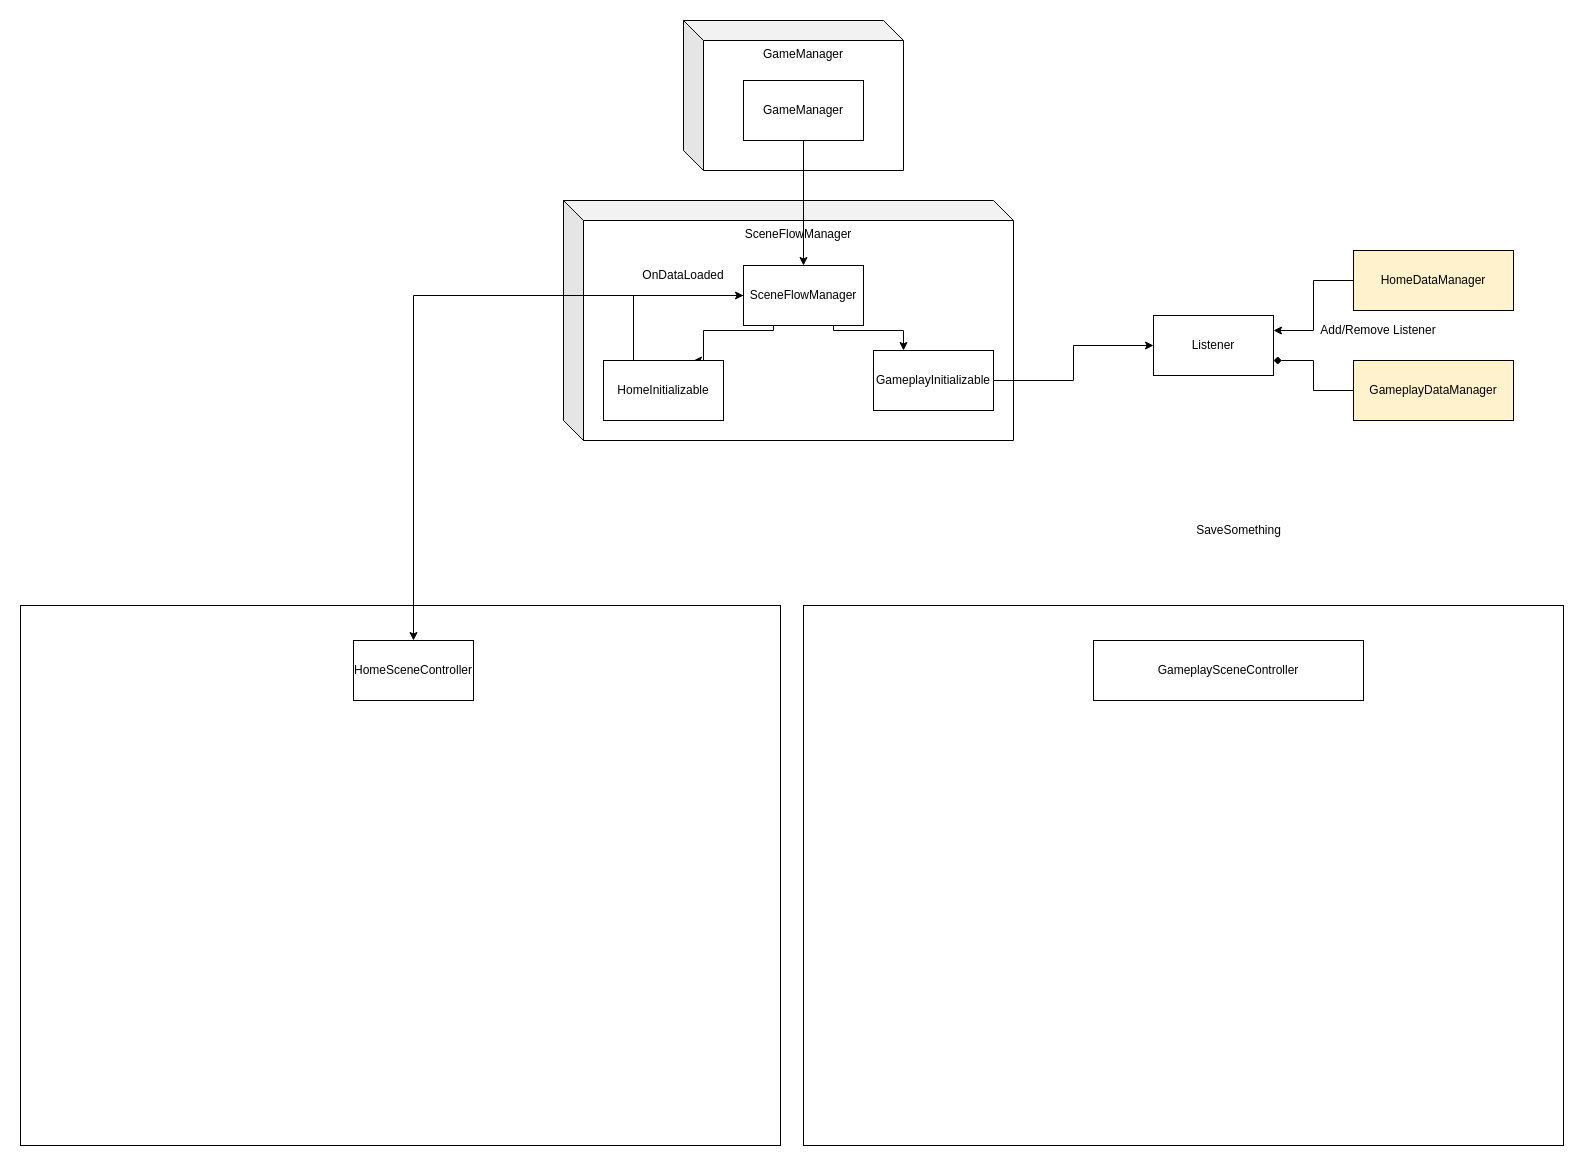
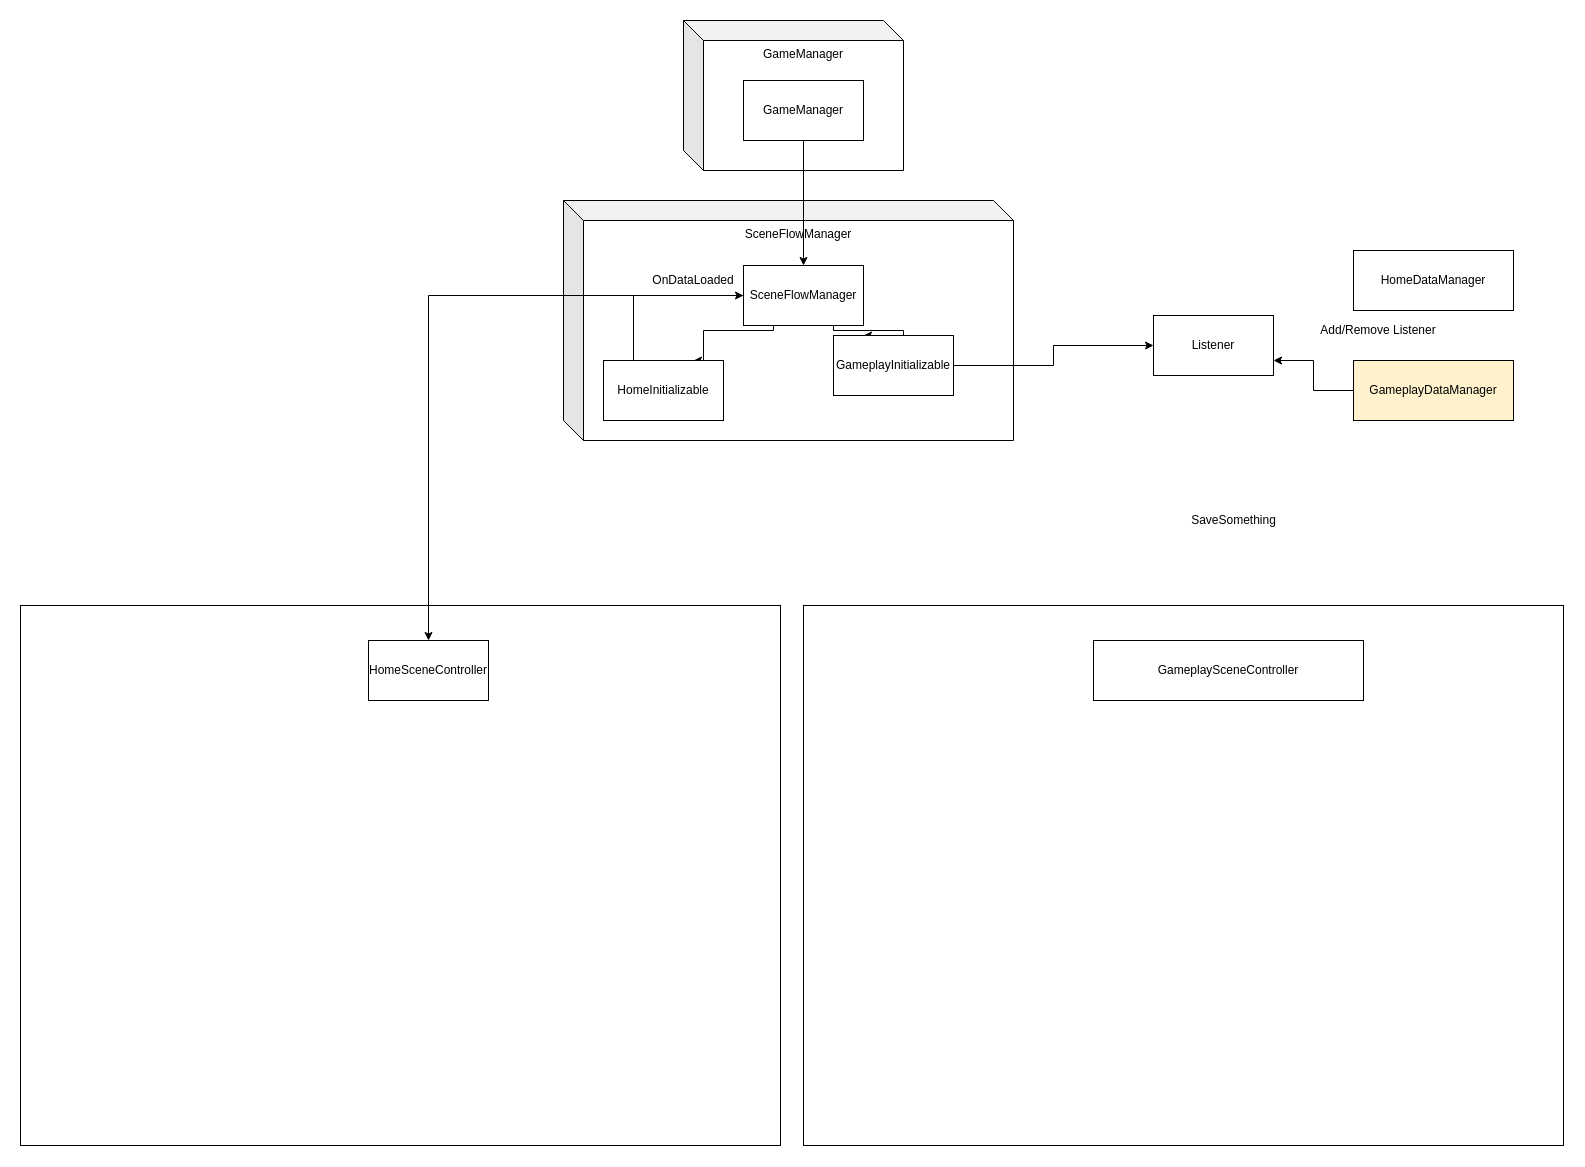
- <mxCell id="22" value="OnDataLoaded" style="text;html=1;strokeColor=none;fillColor=none;align=center;verticalAlign=middle;whiteSpace=wrap;rounded=0;" vertex="1" parent="1"><mxGeometry x="663" y="265" width="40" height="20" as="geometry" /></mxCell>
+ <mxCell id="22" value="OnDataLoaded" style="text;html=1;strokeColor=none;fillColor=none;align=center;verticalAlign=middle;whiteSpace=wrap;rounded=0;" vertex="1" parent="1"><mxGeometry x="673" y="270" width="40" height="20" as="geometry" /></mxCell>
- <mxCell id="18" value="HomeDataManager" style="rounded=0;whiteSpace=wrap;html=1;fillColor=#fff2cc;" vertex="1" parent="1"><mxGeometry x="1353" y="250" width="160" height="60" as="geometry" /></mxCell>
+ <mxCell id="18" value="HomeDataManager" style="rounded=0;whiteSpace=wrap;html=1;" vertex="1" parent="1"><mxGeometry x="1353" y="250" width="160" height="60" as="geometry" /></mxCell>
- <mxCell id="17" style="edgeStyle=orthogonalEdgeStyle;rounded=0;orthogonalLoop=1;jettySize=auto;html=1;exitX=0;exitY=0.5;exitDx=0;exitDy=0;entryX=1;entryY=0.25;entryDx=0;entryDy=0;" edge="1" parent="1" source="18" target="16"><mxGeometry relative="1" as="geometry" /></mxCell>
- <mxCell id="19" style="edgeStyle=orthogonalEdgeStyle;rounded=0;orthogonalLoop=1;jettySize=auto;html=1;exitX=0;exitY=0.5;exitDx=0;exitDy=0;entryX=1;entryY=0.75;entryDx=0;entryDy=0;endArrow=diamond;" edge="1" parent="1" source="20" target="16"><mxGeometry relative="1" as="geometry" /></mxCell>
+ <mxCell id="19" style="edgeStyle=orthogonalEdgeStyle;rounded=0;orthogonalLoop=1;jettySize=auto;html=1;exitX=0;exitY=0.5;exitDx=0;exitDy=0;entryX=1;entryY=0.75;entryDx=0;entryDy=0;" edge="1" parent="1" source="20" target="16"><mxGeometry relative="1" as="geometry" /></mxCell>
- <mxCell id="15" value="GameplayInitializable" style="rounded=0;whiteSpace=wrap;html=1;" vertex="1" parent="1"><mxGeometry x="873" y="350" width="120" height="60" as="geometry" /></mxCell>
+ <mxCell id="15" value="GameplayInitializable" style="rounded=0;whiteSpace=wrap;html=1;" vertex="1" parent="1"><mxGeometry x="833" y="335" width="120" height="60" as="geometry" /></mxCell>
- <mxCell id="25" value="SaveSomething" style="text;html=1;strokeColor=none;fillColor=none;align=center;verticalAlign=middle;whiteSpace=wrap;rounded=0;" vertex="1" parent="1"><mxGeometry x="1194" y="520" width="89" height="20" as="geometry" /></mxCell>
+ <mxCell id="25" value="SaveSomething" style="text;html=1;strokeColor=none;fillColor=none;align=center;verticalAlign=middle;whiteSpace=wrap;rounded=0;" vertex="1" parent="1"><mxGeometry x="1189" y="510" width="89" height="20" as="geometry" /></mxCell>
- <mxCell id="5" value="HomeSceneController&lt;br&gt;" style="rounded=0;whiteSpace=wrap;html=1;" vertex="1" parent="1"><mxGeometry x="353" y="640" width="120" height="60" as="geometry" /></mxCell>
+ <mxCell id="5" value="HomeSceneController&lt;br&gt;" style="rounded=0;whiteSpace=wrap;html=1;" vertex="1" parent="1"><mxGeometry x="368" y="640" width="120" height="60" as="geometry" /></mxCell>
